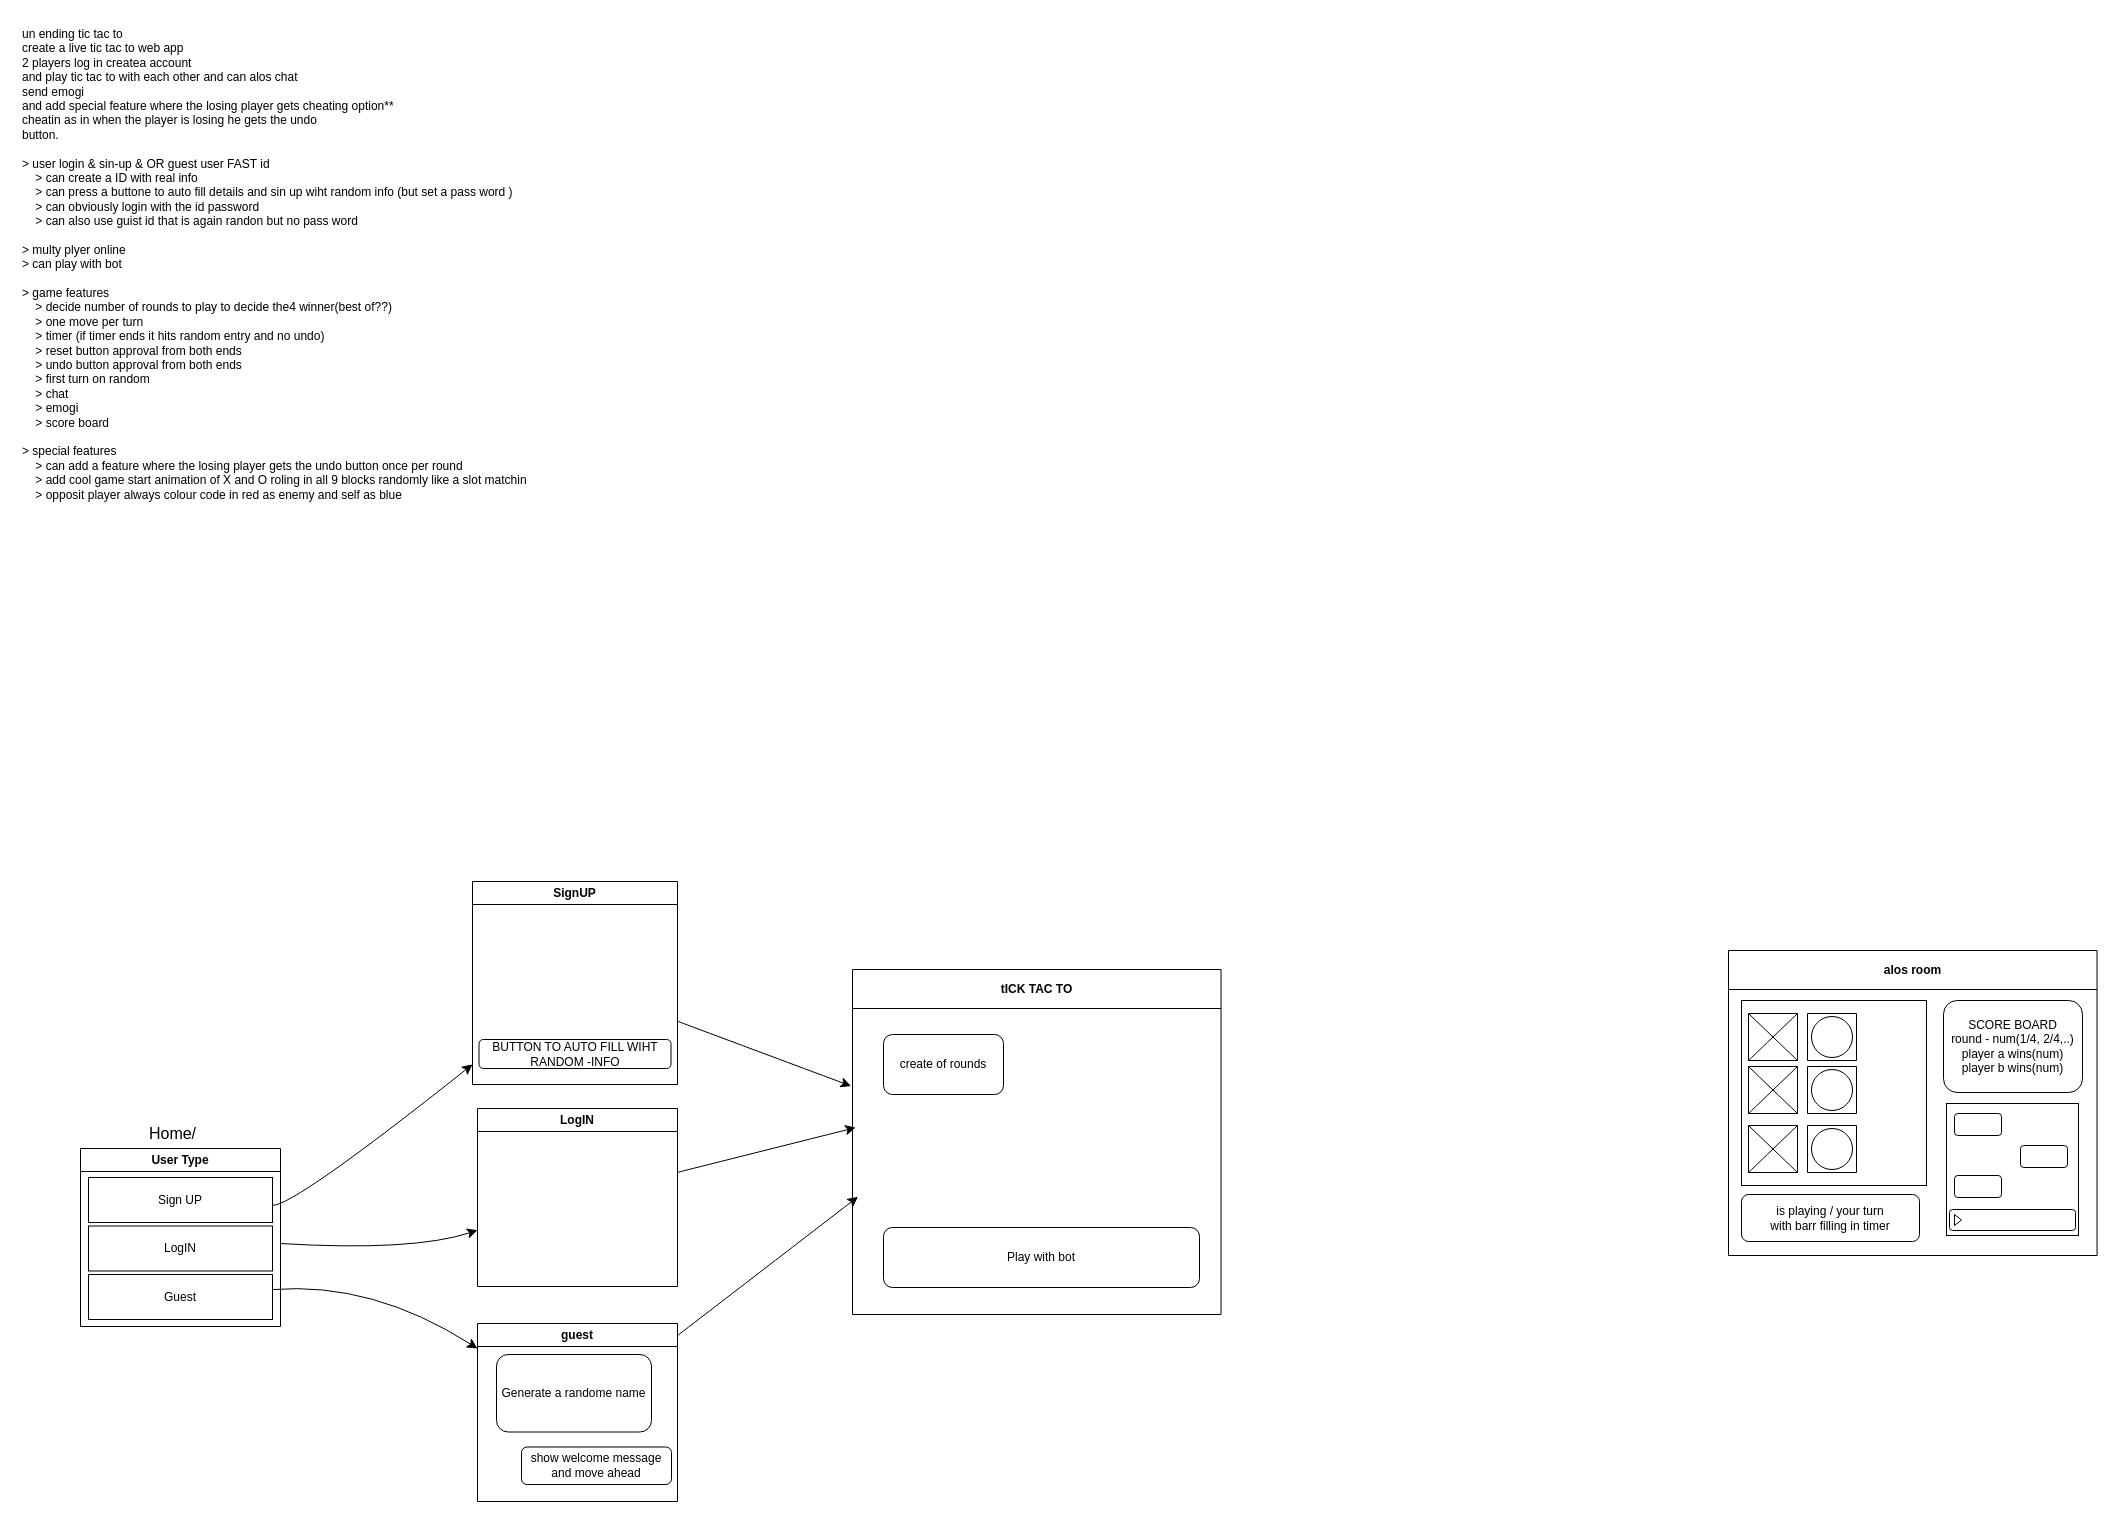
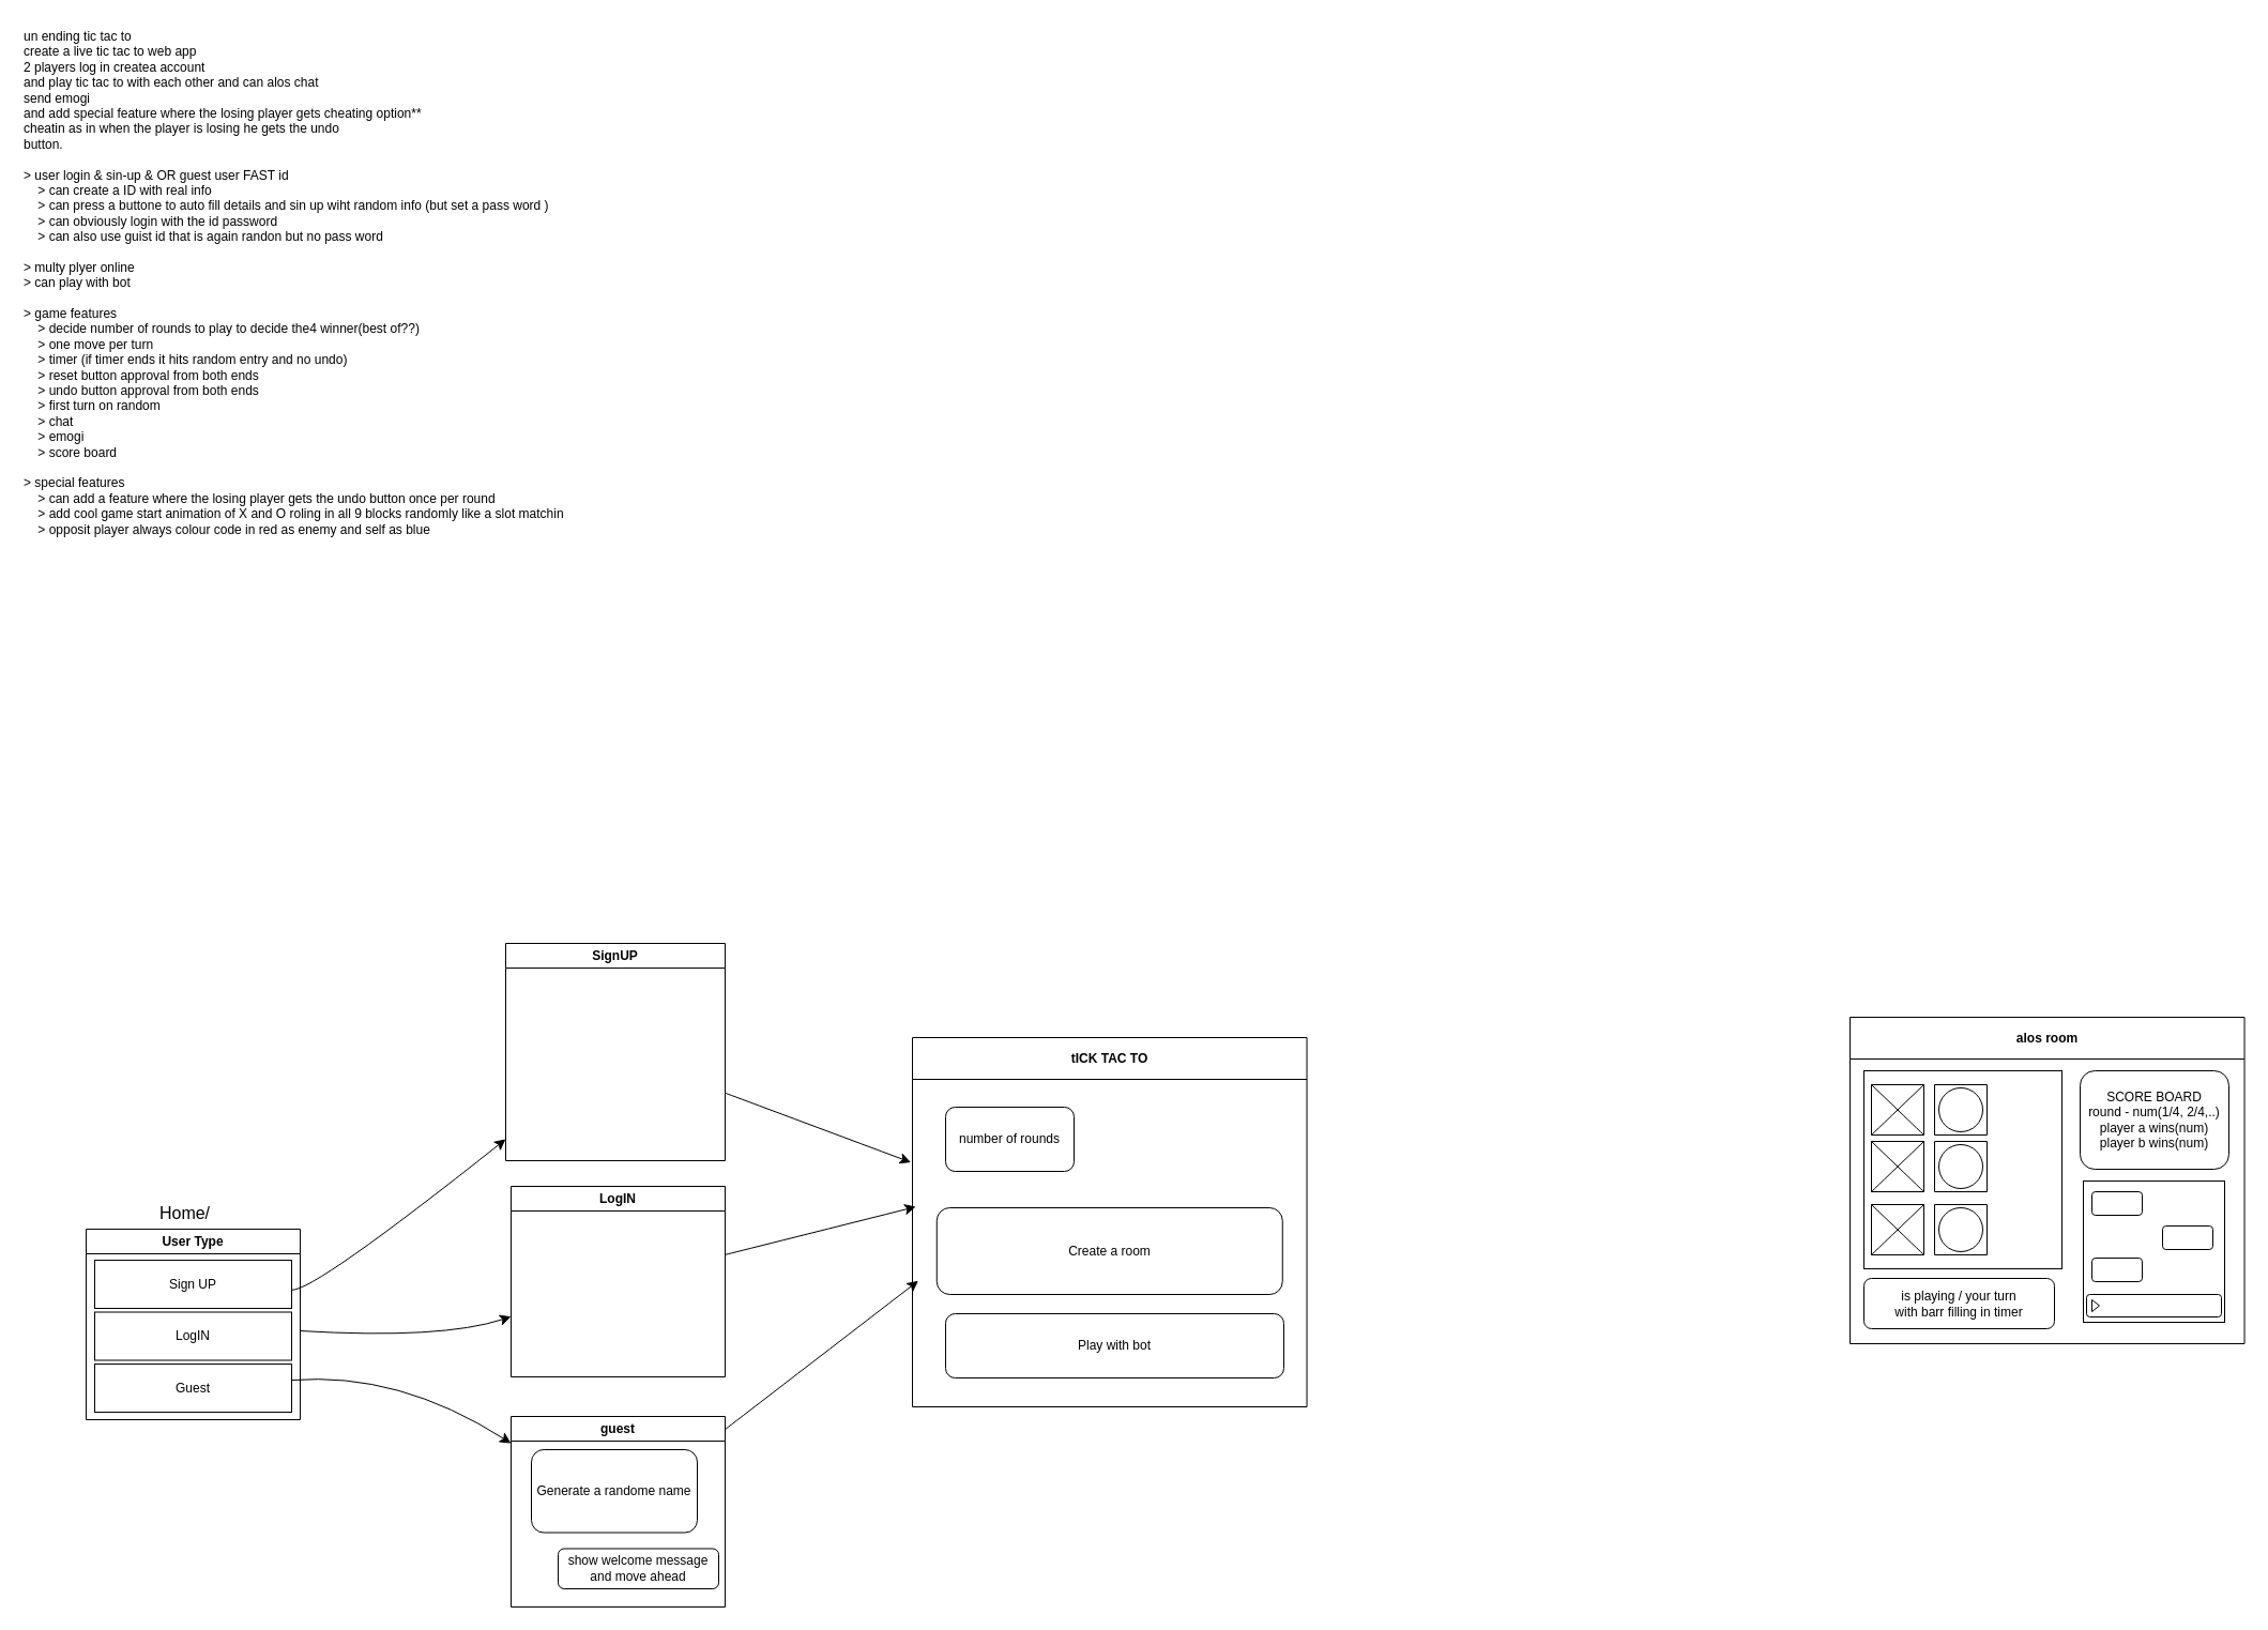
- <mxCell id="10" value="&lt;div&gt;BUTTON TO AUTO FILL WIHT RANDOM -INFO&lt;/div&gt;" style="rounded=1;whiteSpace=wrap;html=1;" vertex="1" parent="8"><mxGeometry x="6.5" y="158" width="192" height="29" as="geometry" /></mxCell>
- <mxCell id="24" value="create of rounds " style="rounded=1;whiteSpace=wrap;html=1;" vertex="1" parent="21"><mxGeometry x="31" y="65" width="120" height="60" as="geometry" /></mxCell>
+ <mxCell id="24" value="number of rounds " style="rounded=1;whiteSpace=wrap;html=1;" vertex="1" parent="21"><mxGeometry x="31" y="65" width="120" height="60" as="geometry" /></mxCell>
+ <mxCell id="22" value="Create a room " style="rounded=1;whiteSpace=wrap;html=1;" vertex="1" parent="21"><mxGeometry x="22.77" y="159" width="323" height="81" as="geometry" /></mxCell>
